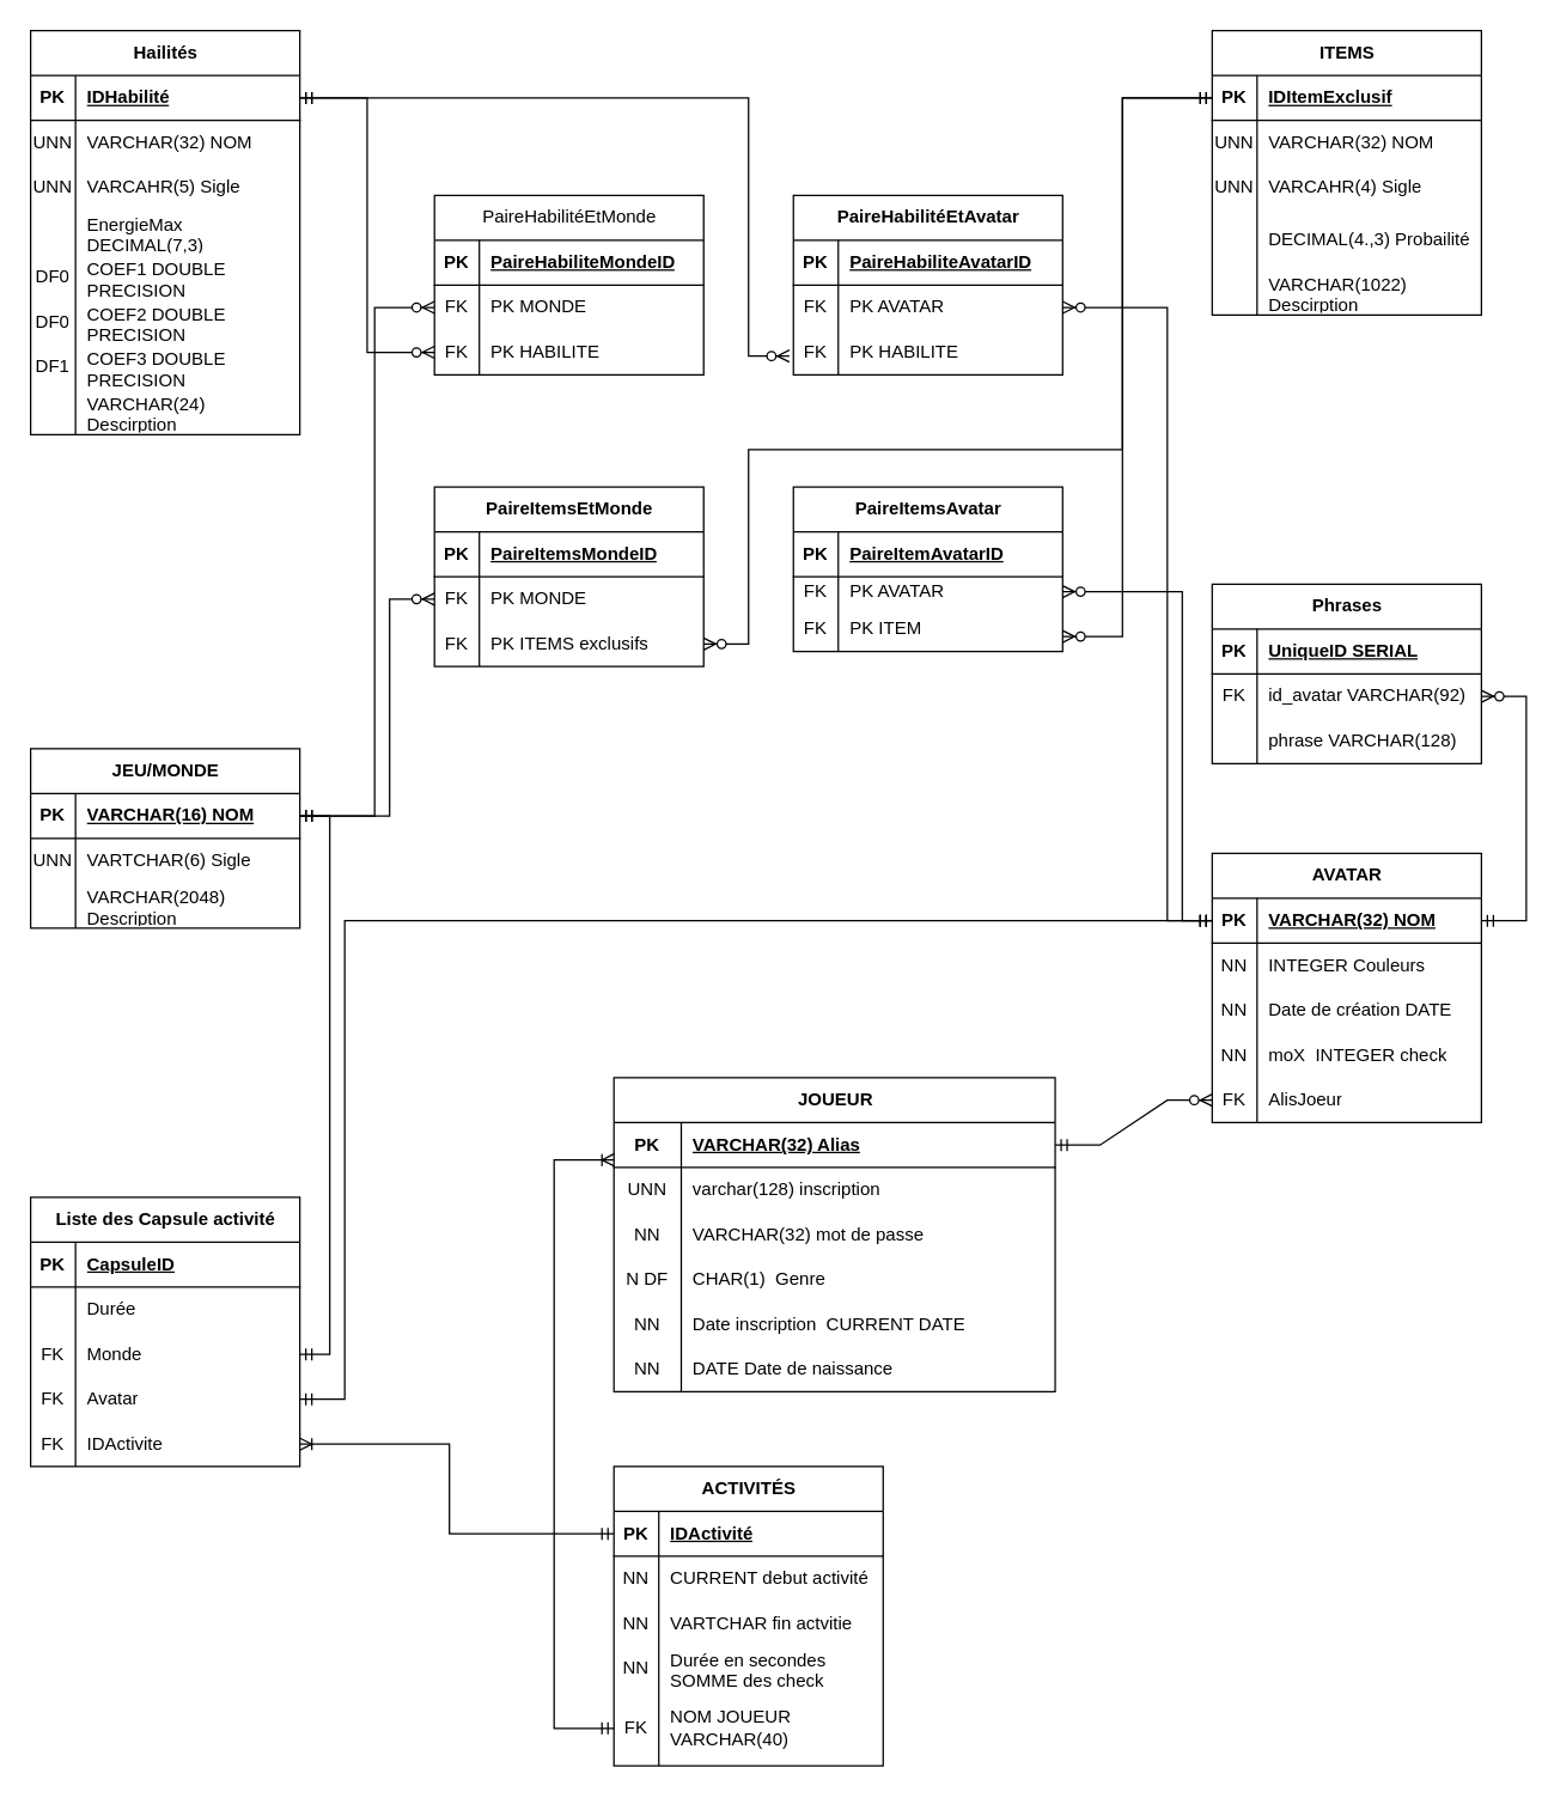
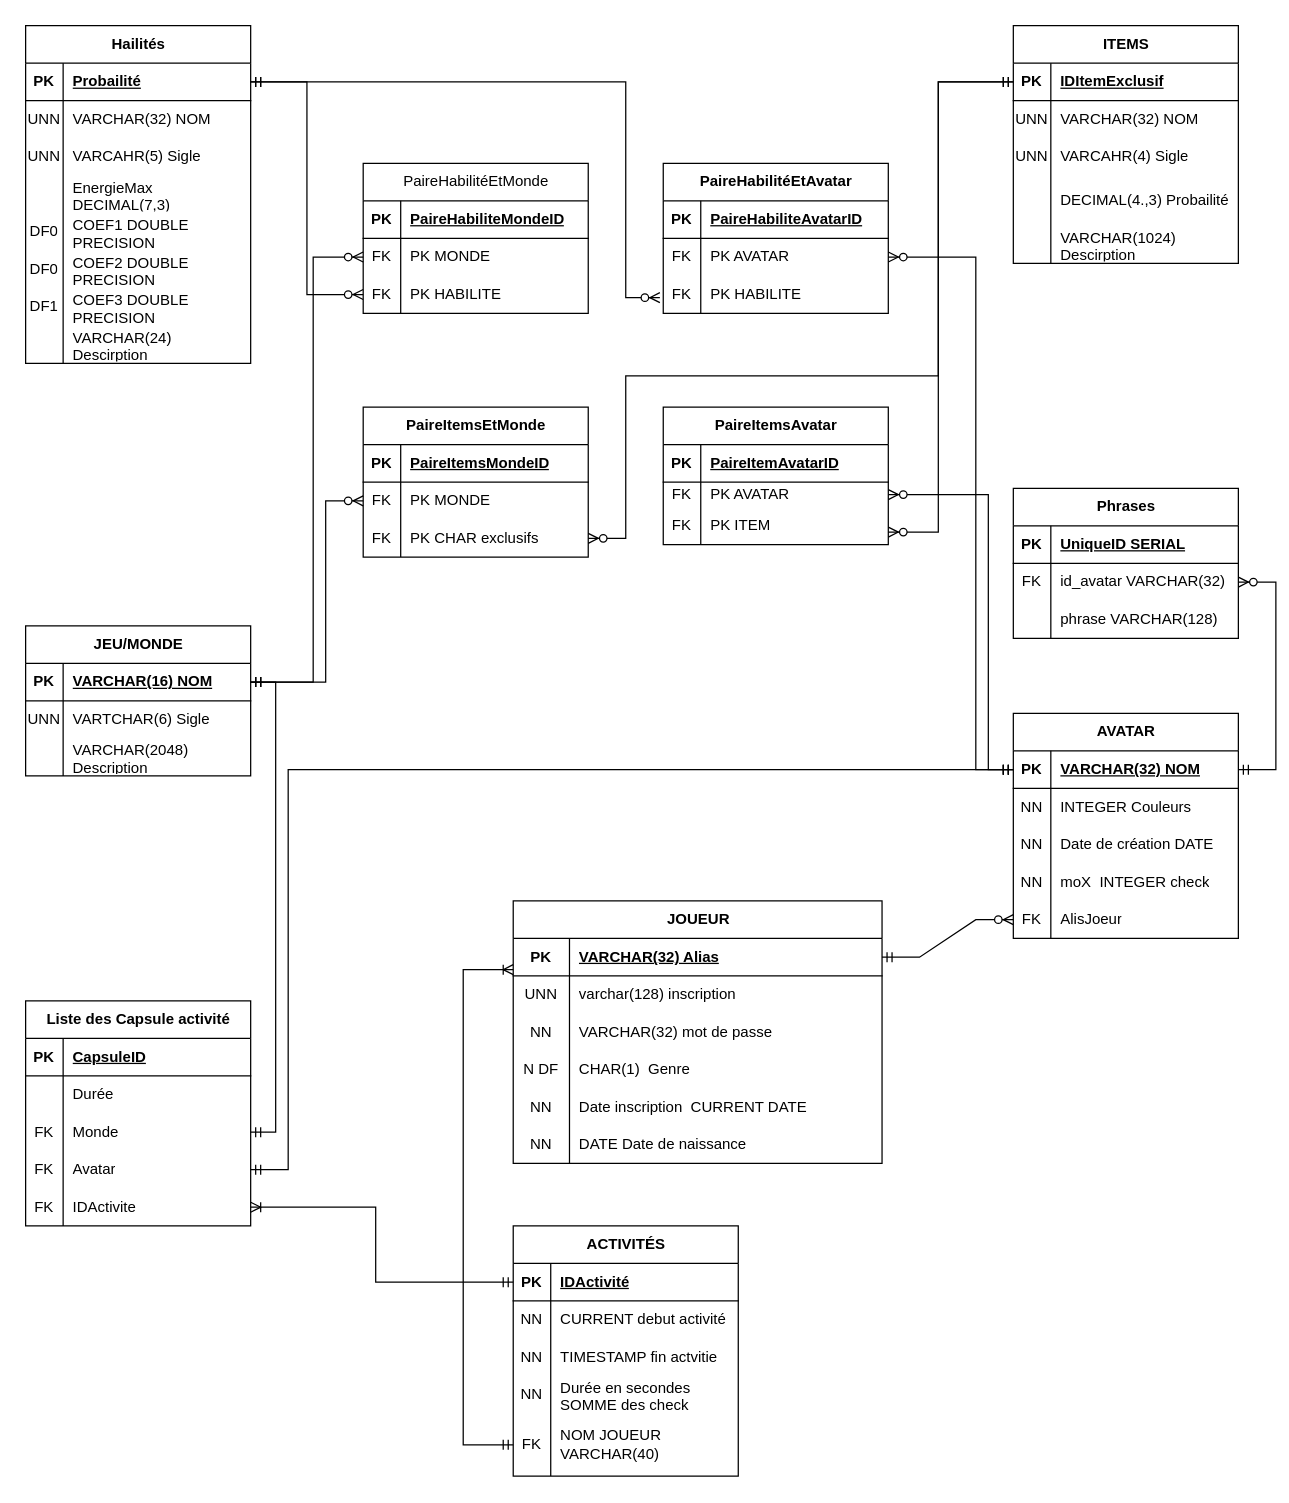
- <mxCell id="66" value="IDHabilité" style="shape=partialRectangle;connectable=0;fillColor=none;top=0;left=0;bottom=0;right=0;align=left;spacingLeft=6;fontStyle=5;overflow=hidden;whiteSpace=wrap;html=1;" parent="64" vertex="1"><mxGeometry x="30" width="150" height="30" as="geometry"><mxRectangle width="150" height="30" as="alternateBounds" /></mxGeometry></mxCell>
+ <mxCell id="66" value="Probailité" style="shape=partialRectangle;connectable=0;fillColor=none;top=0;left=0;bottom=0;right=0;align=left;spacingLeft=6;fontStyle=5;overflow=hidden;whiteSpace=wrap;html=1;" parent="64" vertex="1"><mxGeometry x="30" width="150" height="30" as="geometry"><mxRectangle width="150" height="30" as="alternateBounds" /></mxGeometry></mxCell>
- <mxCell id="113" value="VARCHAR(1022) Descirption" style="shape=partialRectangle;connectable=0;fillColor=none;top=0;left=0;bottom=0;right=0;align=left;spacingLeft=6;overflow=hidden;whiteSpace=wrap;html=1;" parent="111" vertex="1"><mxGeometry x="30" width="150" height="30" as="geometry"><mxRectangle width="150" height="30" as="alternateBounds" /></mxGeometry></mxCell>
+ <mxCell id="113" value="VARCHAR(1024) Descirption" style="shape=partialRectangle;connectable=0;fillColor=none;top=0;left=0;bottom=0;right=0;align=left;spacingLeft=6;overflow=hidden;whiteSpace=wrap;html=1;" parent="111" vertex="1"><mxGeometry x="30" width="150" height="30" as="geometry"><mxRectangle width="150" height="30" as="alternateBounds" /></mxGeometry></mxCell>
- <mxCell id="97" value="PK ITEMS exclusifs" style="shape=partialRectangle;connectable=0;fillColor=none;top=0;left=0;bottom=0;right=0;align=left;spacingLeft=6;overflow=hidden;whiteSpace=wrap;html=1;" parent="95" vertex="1"><mxGeometry x="30" width="150" height="30" as="geometry"><mxRectangle width="150" height="30" as="alternateBounds" /></mxGeometry></mxCell>
+ <mxCell id="97" value="PK CHAR exclusifs" style="shape=partialRectangle;connectable=0;fillColor=none;top=0;left=0;bottom=0;right=0;align=left;spacingLeft=6;overflow=hidden;whiteSpace=wrap;html=1;" parent="95" vertex="1"><mxGeometry x="30" width="150" height="30" as="geometry"><mxRectangle width="150" height="30" as="alternateBounds" /></mxGeometry></mxCell>
- <mxCell id="179" value="&lt;div&gt;id_avatar VARCHAR(92)&lt;/div&gt;" style="shape=partialRectangle;connectable=0;fillColor=none;top=0;left=0;bottom=0;right=0;align=left;spacingLeft=6;overflow=hidden;whiteSpace=wrap;html=1;" vertex="1" parent="177"><mxGeometry x="30" width="150" height="30" as="geometry"><mxRectangle width="150" height="30" as="alternateBounds" /></mxGeometry></mxCell>
+ <mxCell id="179" value="&lt;div&gt;id_avatar VARCHAR(32)&lt;/div&gt;" style="shape=partialRectangle;connectable=0;fillColor=none;top=0;left=0;bottom=0;right=0;align=left;spacingLeft=6;overflow=hidden;whiteSpace=wrap;html=1;" vertex="1" parent="177"><mxGeometry x="30" width="150" height="30" as="geometry"><mxRectangle width="150" height="30" as="alternateBounds" /></mxGeometry></mxCell>
- <mxCell id="144" value="VARTCHAR fin actvitie" style="shape=partialRectangle;connectable=0;fillColor=none;top=0;left=0;bottom=0;right=0;align=left;spacingLeft=6;overflow=hidden;whiteSpace=wrap;html=1;" parent="142" vertex="1"><mxGeometry x="30" width="150" height="30" as="geometry"><mxRectangle width="150" height="30" as="alternateBounds" /></mxGeometry></mxCell>
+ <mxCell id="144" value="TIMESTAMP fin actvitie" style="shape=partialRectangle;connectable=0;fillColor=none;top=0;left=0;bottom=0;right=0;align=left;spacingLeft=6;overflow=hidden;whiteSpace=wrap;html=1;" parent="142" vertex="1"><mxGeometry x="30" width="150" height="30" as="geometry"><mxRectangle width="150" height="30" as="alternateBounds" /></mxGeometry></mxCell>
